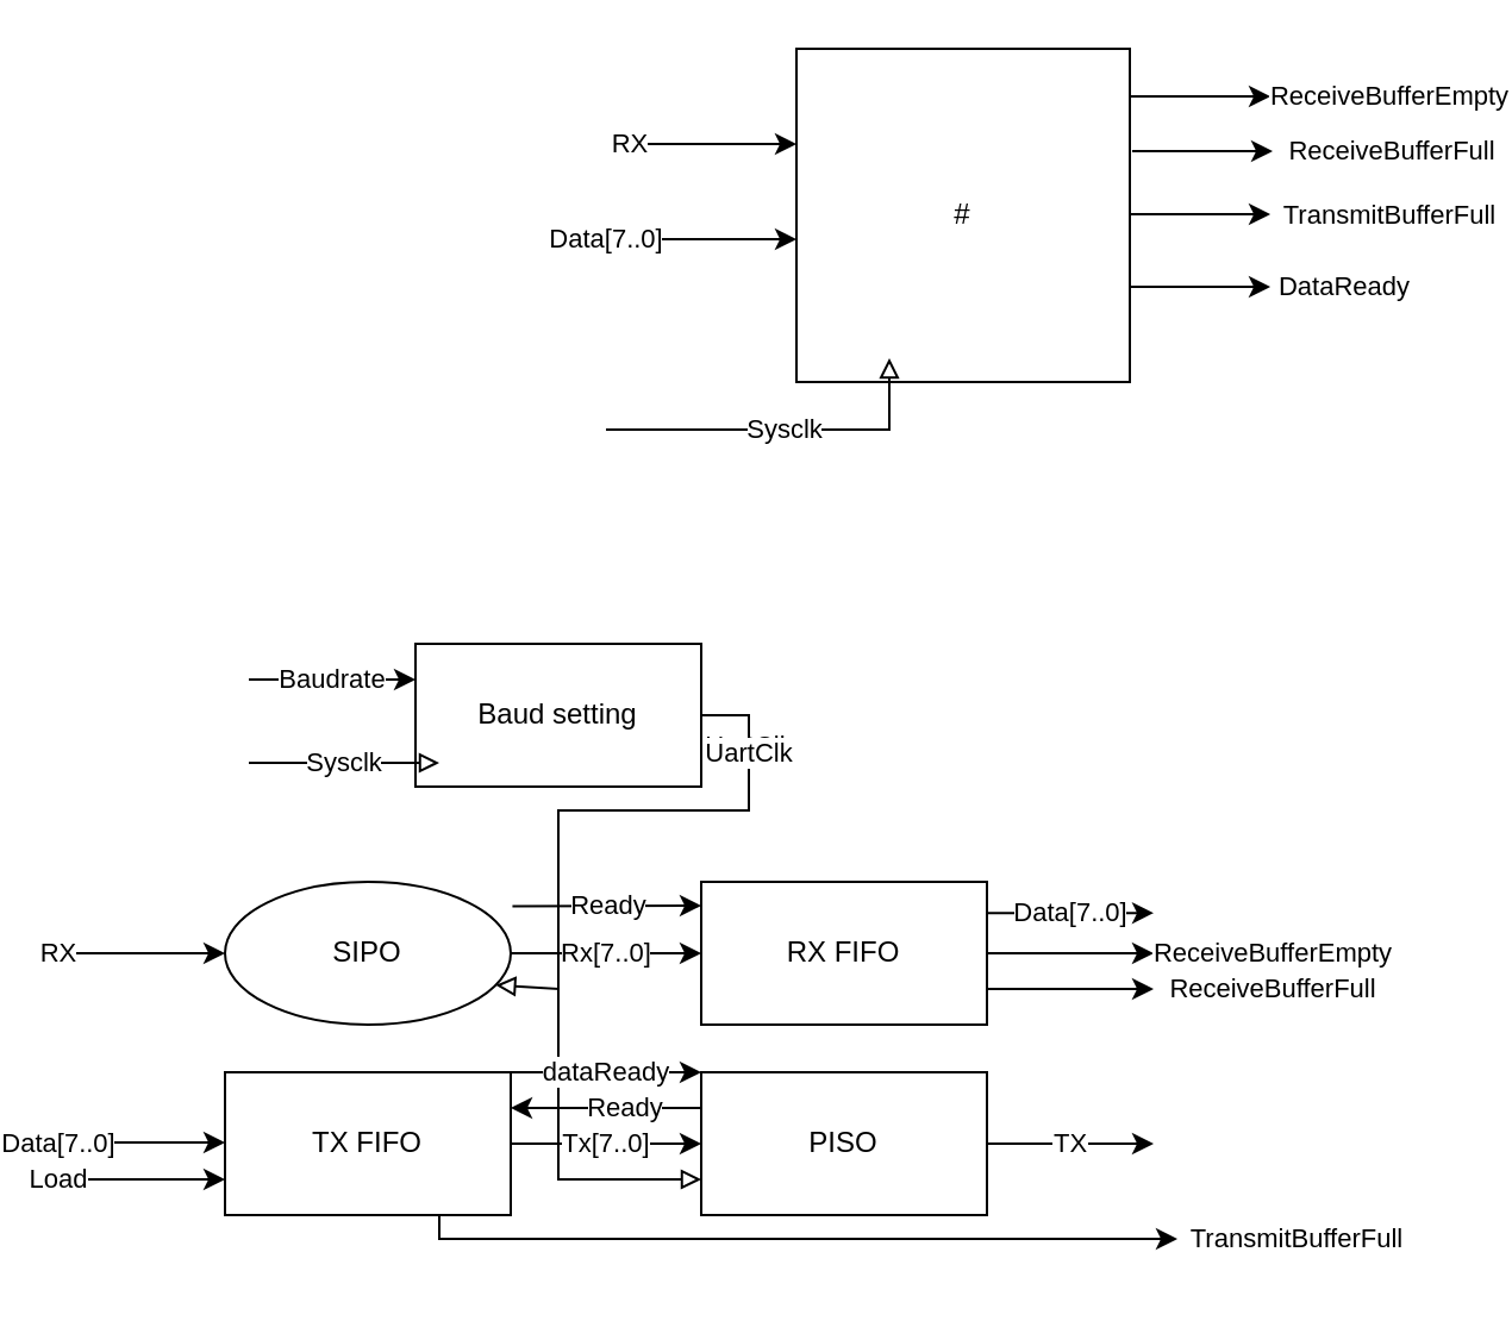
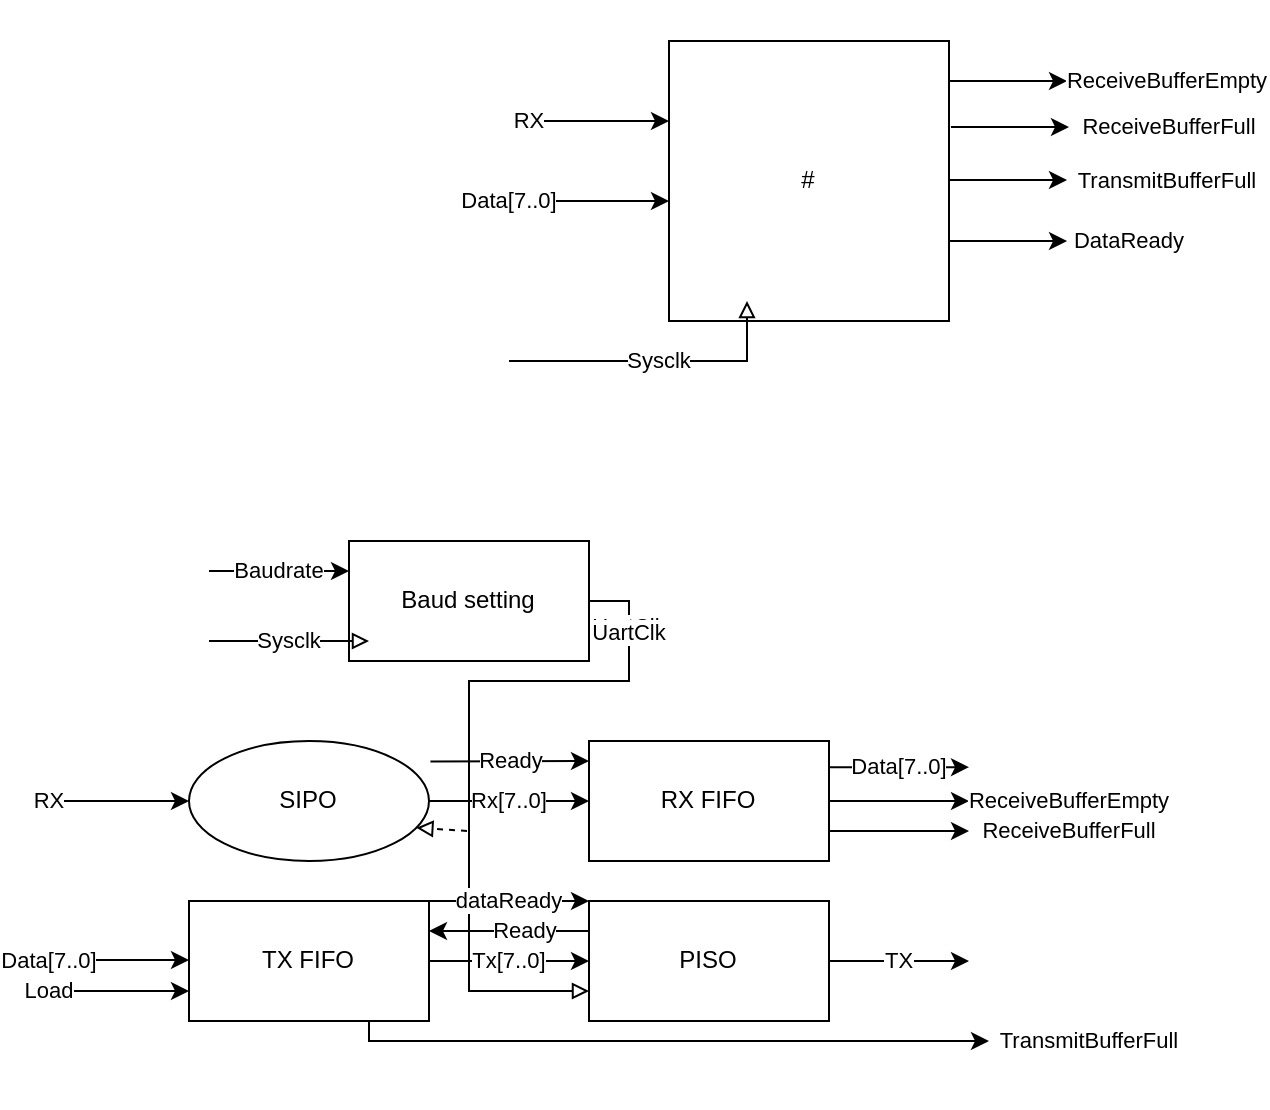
- <mxCell id="24" value="UartClk" style="endArrow=block;html=1;rounded=0;endFill=0;entryX=1;entryY=0.75;entryDx=0;entryDy=0;exitX=1;exitY=0.5;exitDx=0;exitDy=0;" edge="1" parent="1" source="20" target="16"><mxGeometry x="-0.704" width="50" height="50" relative="1" as="geometry"><mxPoint x="310" y="310" as="sourcePoint" /><mxPoint x="260" y="412" as="targetPoint" /><Array as="points"><mxPoint x="310" y="300" /><mxPoint x="310" y="340" /><mxPoint x="230" y="340" /><mxPoint x="230" y="415" /></Array><mxPoint as="offset" /></mxGeometry></mxCell>
+ <mxCell id="24" value="UartClk" style="endArrow=block;html=1;rounded=0;endFill=0;entryX=1;entryY=0.75;entryDx=0;entryDy=0;exitX=1;exitY=0.5;exitDx=0;exitDy=0;dashed=1;" edge="1" parent="1" source="20" target="16"><mxGeometry x="-0.704" width="50" height="50" relative="1" as="geometry"><mxPoint x="310" y="310" as="sourcePoint" /><mxPoint x="260" y="412" as="targetPoint" /><Array as="points"><mxPoint x="310" y="300" /><mxPoint x="310" y="340" /><mxPoint x="230" y="340" /><mxPoint x="230" y="415" /></Array><mxPoint as="offset" /></mxGeometry></mxCell>
